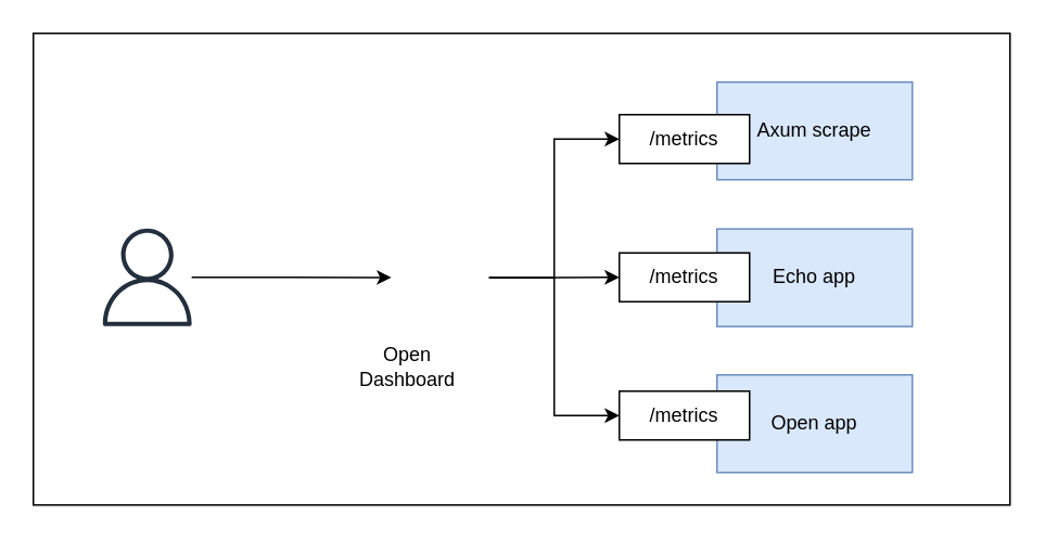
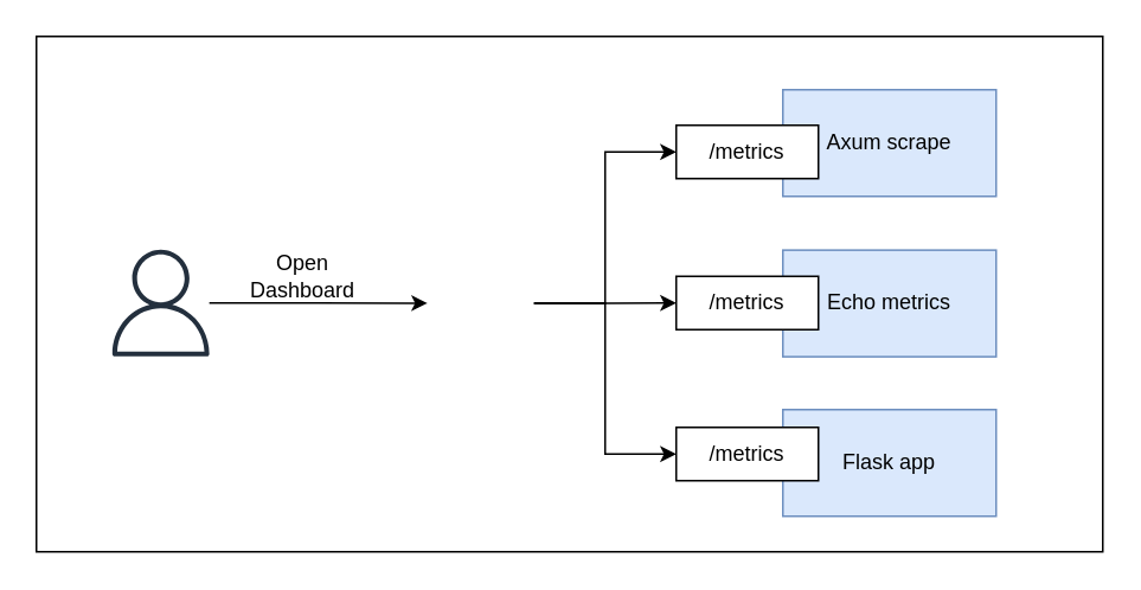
- <mxCell id="11" value="Echo app" style="rounded=0;whiteSpace=wrap;html=1;fillColor=#dae8fc;strokeColor=#6c8ebf;" parent="1" vertex="1"><mxGeometry x="440" y="140.26" width="120" height="60" as="geometry" /></mxCell>
+ <mxCell id="11" value="Echo metrics" style="rounded=0;whiteSpace=wrap;html=1;fillColor=#dae8fc;strokeColor=#6c8ebf;" parent="1" vertex="1"><mxGeometry x="440" y="140.26" width="120" height="60" as="geometry" /></mxCell>
- <mxCell id="15" value="Open Dashboard" style="text;html=1;strokeColor=none;fillColor=none;align=center;verticalAlign=middle;whiteSpace=wrap;rounded=0;" parent="1" vertex="1"><mxGeometry x="220" y="210" width="60" height="30" as="geometry" /></mxCell>
+ <mxCell id="15" value="Open Dashboard" style="text;html=1;strokeColor=none;fillColor=none;align=center;verticalAlign=middle;whiteSpace=wrap;rounded=0;" parent="1" vertex="1"><mxGeometry x="140" y="140" width="60" height="30" as="geometry" /></mxCell>
- <mxCell id="12" value="Open app" style="rounded=0;whiteSpace=wrap;html=1;fillColor=#dae8fc;strokeColor=#6c8ebf;" parent="1" vertex="1"><mxGeometry x="440" y="230" width="120" height="60" as="geometry" /></mxCell>
+ <mxCell id="12" value="Flask app" style="rounded=0;whiteSpace=wrap;html=1;fillColor=#dae8fc;strokeColor=#6c8ebf;" parent="1" vertex="1"><mxGeometry x="440" y="230" width="120" height="60" as="geometry" /></mxCell>
